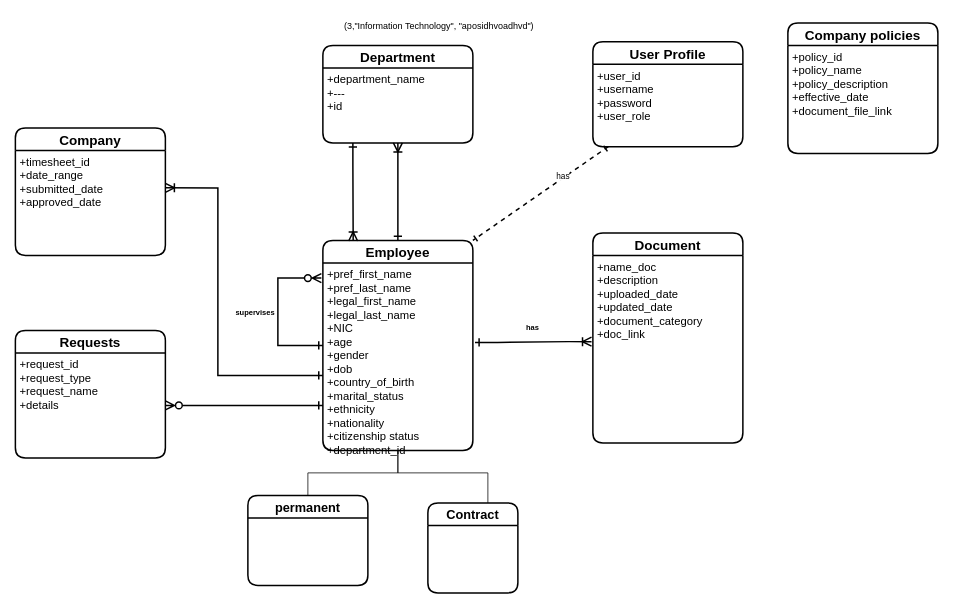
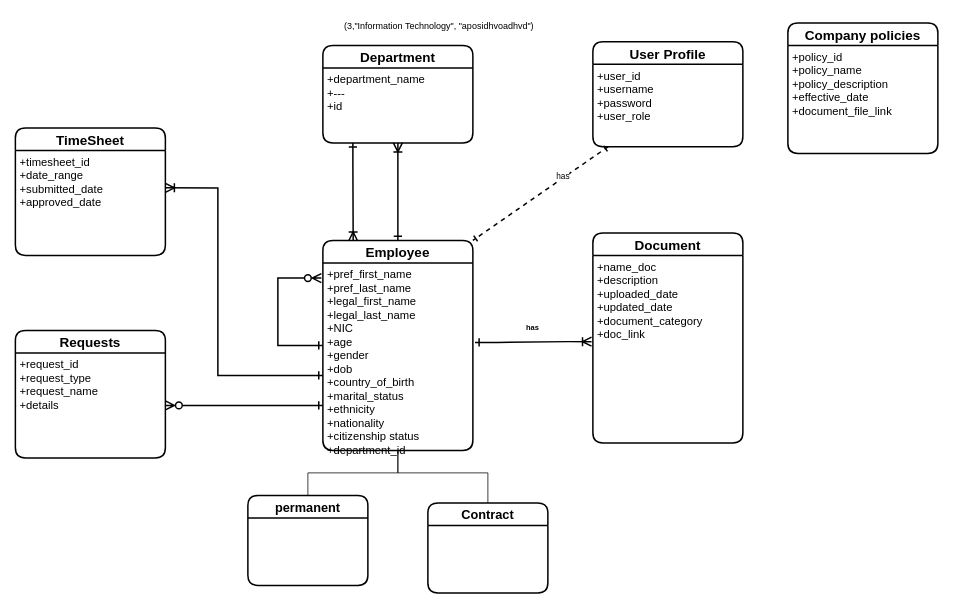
- <mxCell id="21" value="Company" style="swimlane;childLayout=stackLayout;horizontal=1;startSize=30;horizontalStack=0;rounded=1;fontSize=18;fontStyle=1;strokeWidth=2;resizeParent=0;resizeLast=1;shadow=0;dashed=0;align=center;" parent="1" vertex="1"><mxGeometry x="20" y="170" width="200" height="170" as="geometry" /></mxCell>
+ <mxCell id="21" value="TimeSheet" style="swimlane;childLayout=stackLayout;horizontal=1;startSize=30;horizontalStack=0;rounded=1;fontSize=18;fontStyle=1;strokeWidth=2;resizeParent=0;resizeLast=1;shadow=0;dashed=0;align=center;" parent="1" vertex="1"><mxGeometry x="20" y="170" width="200" height="170" as="geometry" /></mxCell>
- <mxCell id="13" value="&lt;span style=&quot;font-size: 10px;&quot;&gt;&lt;b&gt;supervises&lt;/b&gt;&lt;/span&gt;" style="text;html=1;strokeColor=none;fillColor=none;align=center;verticalAlign=middle;whiteSpace=wrap;rounded=0;fontSize=17;" parent="1" vertex="1"><mxGeometry x="310" y="400" width="60" height="30" as="geometry" /></mxCell>
- <mxCell id="7" value="Contract" style="swimlane;childLayout=stackLayout;horizontal=1;startSize=30;horizontalStack=0;rounded=1;fontSize=17;fontStyle=1;strokeWidth=2;resizeParent=0;resizeLast=1;shadow=0;dashed=0;align=center;" parent="1" vertex="1"><mxGeometry x="570" y="670" width="120" height="120" as="geometry" /></mxCell>
+ <mxCell id="7" value="Contract" style="swimlane;childLayout=stackLayout;horizontal=1;startSize=30;horizontalStack=0;rounded=1;fontSize=17;fontStyle=1;strokeWidth=2;resizeParent=0;resizeLast=1;shadow=0;dashed=0;align=center;" parent="1" vertex="1"><mxGeometry x="570" y="670" width="160" height="120" as="geometry" /></mxCell>
